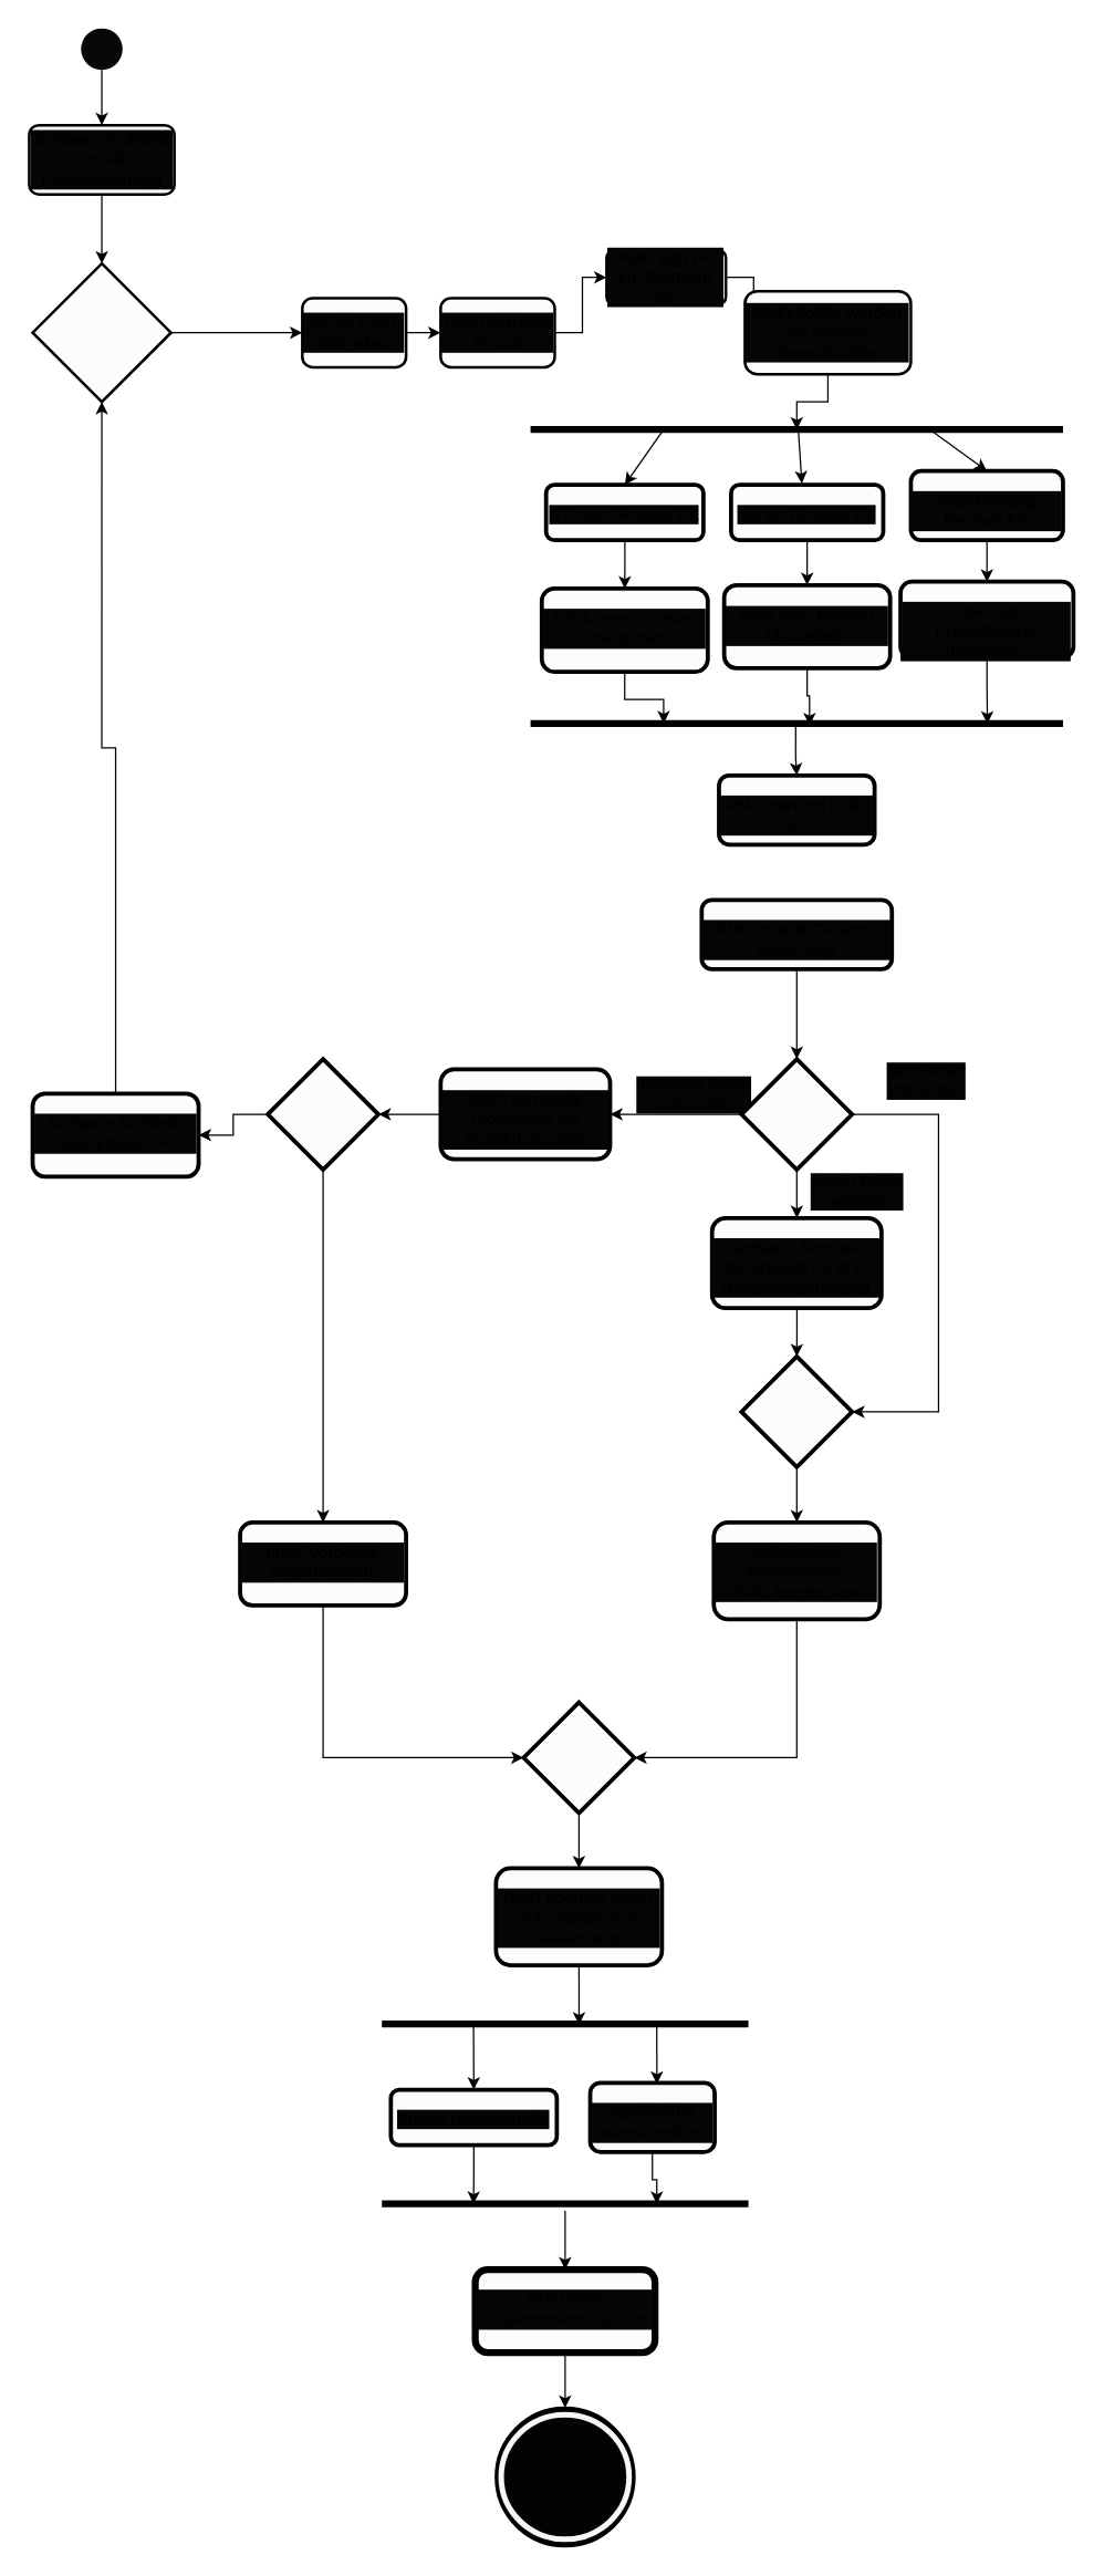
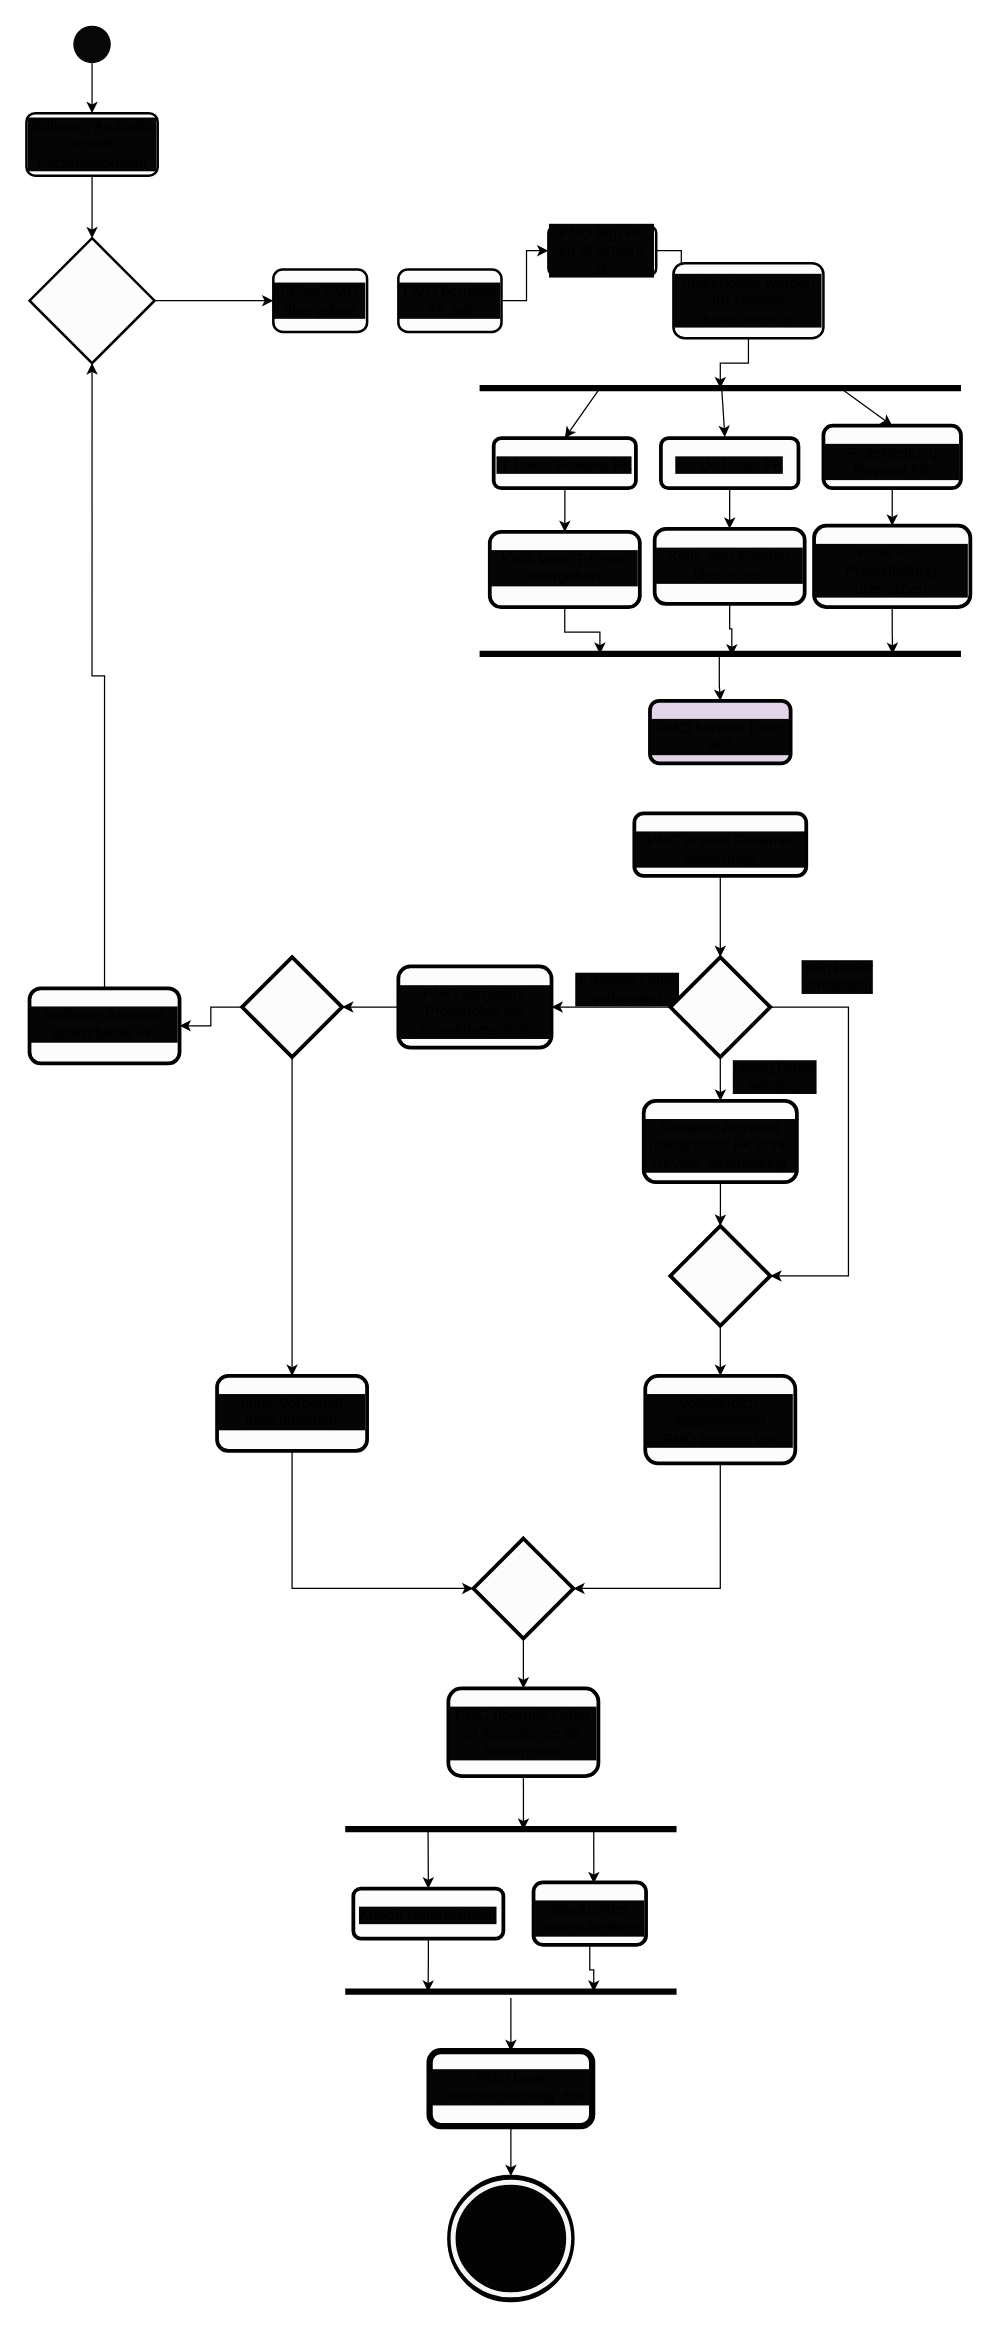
- <mxCell id="8" value="" style="edgeStyle=orthogonalEdgeStyle;rounded=0;orthogonalLoop=1;jettySize=auto;html=1;labelBackgroundColor=#050505;" parent="1" source="9" target="11" edge="1"><mxGeometry relative="1" as="geometry" /></mxCell>
- <mxCell id="18" value="Kunde Reviewt FK" style="whiteSpace=wrap;html=1;rounded=1;verticalAlign=top;strokeWidth=3;fillColor=#FCFCFC;labelBackgroundColor=#050505;spacingTop=8;" parent="1" vertex="1"><mxGeometry x="528" y="350" width="110.01" height="40" as="geometry" /></mxCell>
+ <mxCell id="18" value="Kunde Leiter FK" style="whiteSpace=wrap;html=1;rounded=1;verticalAlign=top;strokeWidth=3;fillColor=#FCFCFC;labelBackgroundColor=#050505;spacingTop=8;" parent="1" vertex="1"><mxGeometry x="528" y="350" width="110.01" height="40" as="geometry" /></mxCell>
- <mxCell id="28" value="Kritik vom Projektleitung übergeben" style="whiteSpace=wrap;html=1;rounded=1;verticalAlign=top;strokeWidth=3;fillColor=#FCFCFC;labelBackgroundColor=#050505;spacingTop=8;" parent="1" vertex="1"><mxGeometry x="650.49" y="420" width="125.01" height="55" as="geometry" /></mxCell>
+ <mxCell id="28" value="Kritik vom Projektleitung übergeben" style="whiteSpace=wrap;html=1;rounded=1;verticalAlign=top;strokeWidth=3;fillColor=#FCFCFC;labelBackgroundColor=#050505;spacingTop=8;" parent="1" vertex="1"><mxGeometry x="650.49" y="420" width="125.01" height="65" as="geometry" /></mxCell>
- <mxCell id="34" value="PMO bereitet Kritki auf" style="whiteSpace=wrap;html=1;rounded=1;verticalAlign=top;strokeWidth=3;fillColor=#FCFCFC;labelBackgroundColor=#050505;spacingTop=8;" parent="1" vertex="1"><mxGeometry x="519.24" y="560" width="112.51" height="50" as="geometry" /></mxCell>
+ <mxCell id="34" value="PMO bereitet Kritki auf" style="whiteSpace=wrap;html=1;rounded=1;verticalAlign=top;strokeWidth=3;fillColor=#e1d5e7;labelBackgroundColor=#050505;spacingTop=8;" parent="1" vertex="1"><mxGeometry x="519.24" y="560" width="112.51" height="50" as="geometry" /></mxCell>
